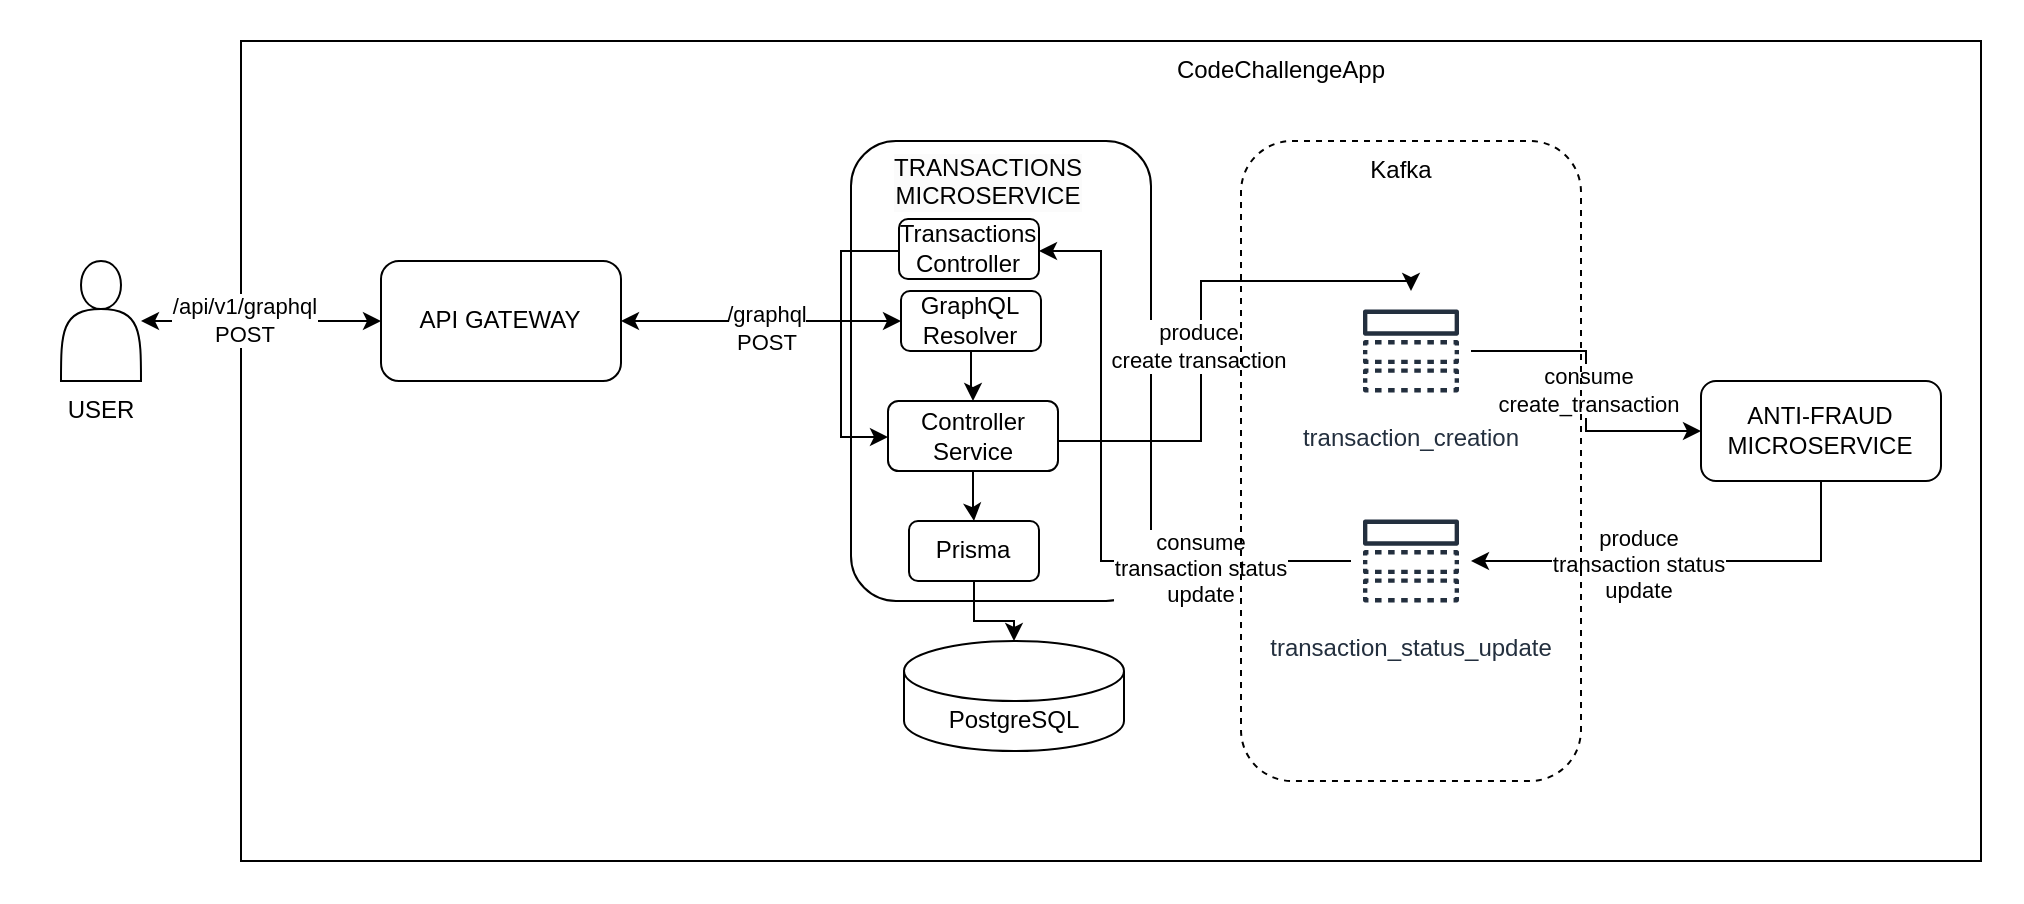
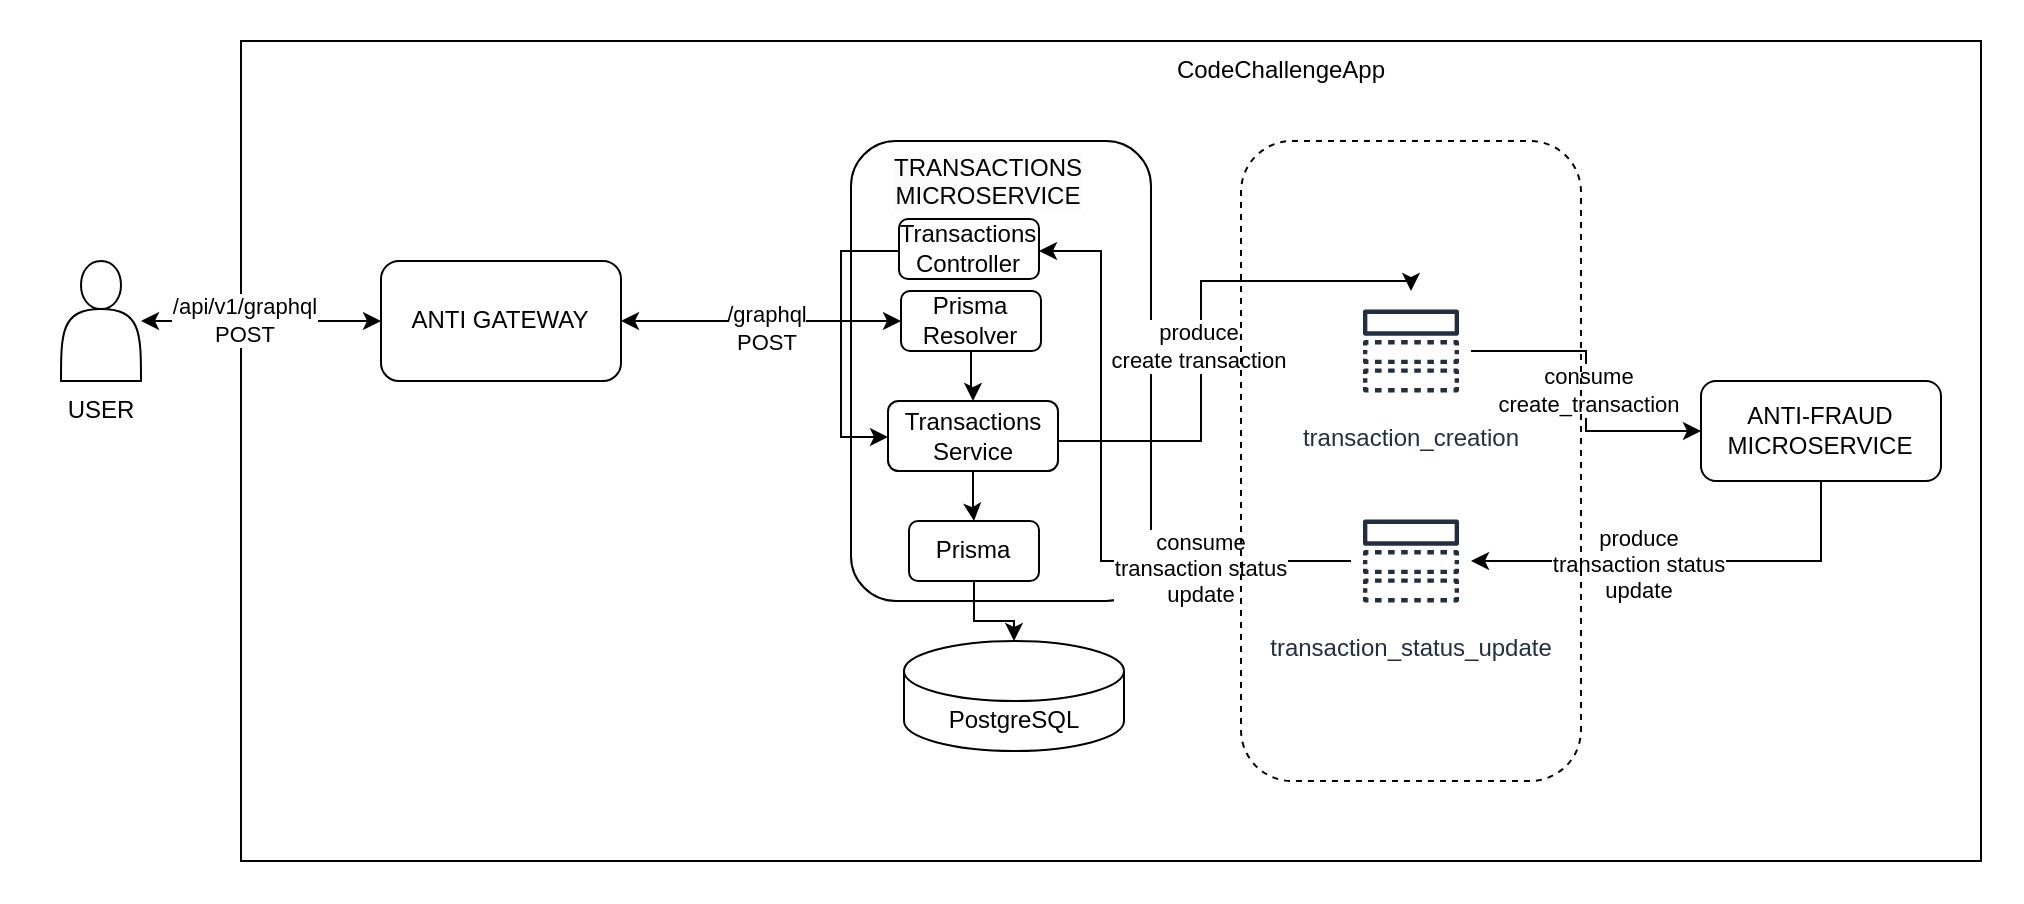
- <mxCell id="32" value="Kafka" style="text;html=1;align=center;verticalAlign=middle;resizable=0;points=[];autosize=1;strokeColor=none;fillColor=none;" vertex="1" parent="1"><mxGeometry x="675" y="70" width="50" height="30" as="geometry" /></mxCell>
- <mxCell id="10" value="API GATEWAY" style="rounded=1;whiteSpace=wrap;html=1;" vertex="1" parent="1"><mxGeometry x="190" width="120" height="60" as="geometry" y="130" /></mxCell>
+ <mxCell id="10" value="ANTI GATEWAY" style="rounded=1;whiteSpace=wrap;html=1;" vertex="1" parent="1"><mxGeometry x="190" width="120" height="60" as="geometry" y="130" /></mxCell>
- <mxCell id="18" value="GraphQL&lt;div&gt;Resolver&lt;/div&gt;" style="rounded=1;whiteSpace=wrap;html=1;" vertex="1" parent="1"><mxGeometry x="450" y="145" width="70" height="30" as="geometry" /></mxCell>
+ <mxCell id="18" value="Prisma&lt;div&gt;Resolver&lt;/div&gt;" style="rounded=1;whiteSpace=wrap;html=1;" vertex="1" parent="1"><mxGeometry x="450" y="145" width="70" height="30" as="geometry" /></mxCell>
- <mxCell id="22" value="Controller&lt;div&gt;Service&lt;/div&gt;" style="rounded=1;whiteSpace=wrap;html=1;" vertex="1" parent="1"><mxGeometry x="443.5" y="200" width="85" height="35" as="geometry" /></mxCell>
+ <mxCell id="22" value="Transactions&lt;div&gt;Service&lt;/div&gt;" style="rounded=1;whiteSpace=wrap;html=1;" vertex="1" parent="1"><mxGeometry x="443.5" y="200" width="85" height="35" as="geometry" /></mxCell>
